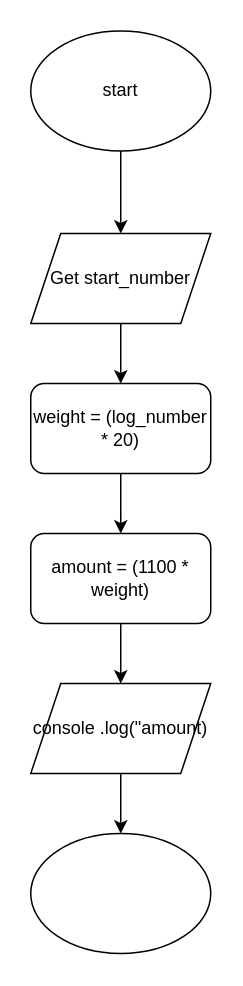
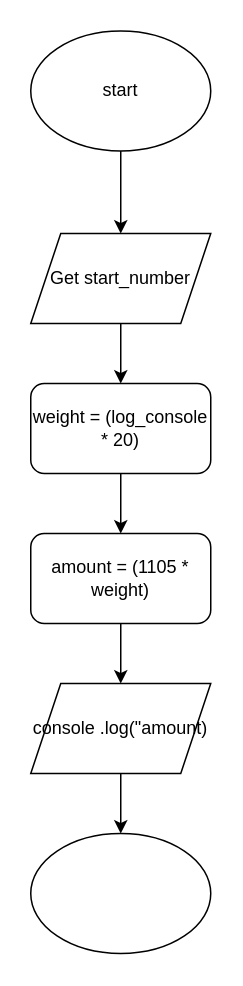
- <mxCell id="7" value="weight = (log_number * 20)" style="rounded=1;whiteSpace=wrap;html=1;" vertex="1" parent="1"><mxGeometry x="20" y="255" width="120" height="60" as="geometry" /></mxCell>
+ <mxCell id="7" value="weight = (log_console * 20)" style="rounded=1;whiteSpace=wrap;html=1;" vertex="1" parent="1"><mxGeometry x="20" y="255" width="120" height="60" as="geometry" /></mxCell>
- <mxCell id="9" value="amount = (1100 * weight)" style="rounded=1;whiteSpace=wrap;html=1;" vertex="1" parent="1"><mxGeometry x="20" y="355" width="120" height="60" as="geometry" /></mxCell>
+ <mxCell id="9" value="amount = (1105 * weight)" style="rounded=1;whiteSpace=wrap;html=1;" vertex="1" parent="1"><mxGeometry x="20" y="355" width="120" height="60" as="geometry" /></mxCell>
